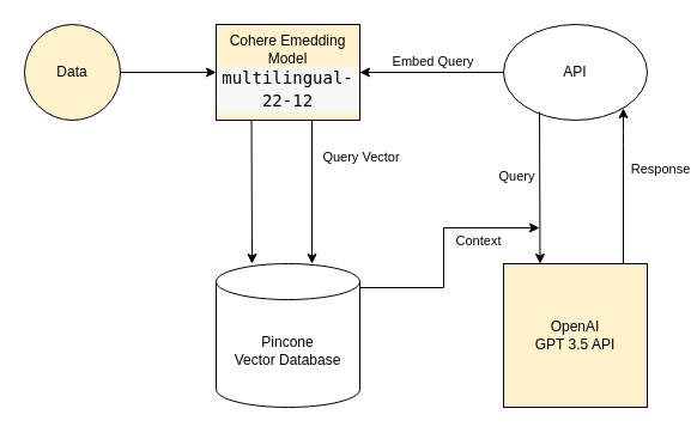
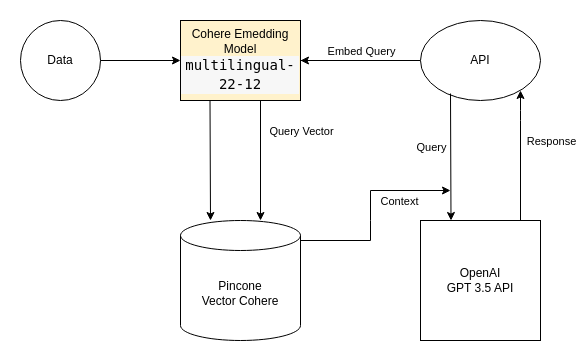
- <mxCell id="2" value="Data" style="ellipse;whiteSpace=wrap;html=1;aspect=fixed;fillColor=#fff2cc;" vertex="1" parent="1"><mxGeometry x="20" y="20" width="80" height="80" as="geometry" /></mxCell>
+ <mxCell id="2" value="Data" style="ellipse;whiteSpace=wrap;html=1;aspect=fixed;" vertex="1" parent="1"><mxGeometry x="20" y="20" width="80" height="80" as="geometry" /></mxCell>
- <mxCell id="10" value="OpenAI&lt;br&gt;GPT 3.5 API" style="rounded=0;whiteSpace=wrap;html=1;fillColor=#fff2cc;" vertex="1" parent="1"><mxGeometry x="420" y="220" width="120" height="120" as="geometry" /></mxCell>
+ <mxCell id="10" value="OpenAI&lt;br&gt;GPT 3.5 API" style="rounded=0;whiteSpace=wrap;html=1;" vertex="1" parent="1"><mxGeometry x="420" y="220" width="120" height="120" as="geometry" /></mxCell>
- <mxCell id="6" value="Pincone&lt;br&gt;Vector Database" style="shape=cylinder3;whiteSpace=wrap;html=1;boundedLbl=1;backgroundOutline=1;size=15;" vertex="1" parent="1"><mxGeometry x="180" y="220" width="120" height="120" as="geometry" /></mxCell>
+ <mxCell id="6" value="Pincone&lt;br&gt;Vector Cohere" style="shape=cylinder3;whiteSpace=wrap;html=1;boundedLbl=1;backgroundOutline=1;size=15;" vertex="1" parent="1"><mxGeometry x="180" y="220" width="120" height="120" as="geometry" /></mxCell>
